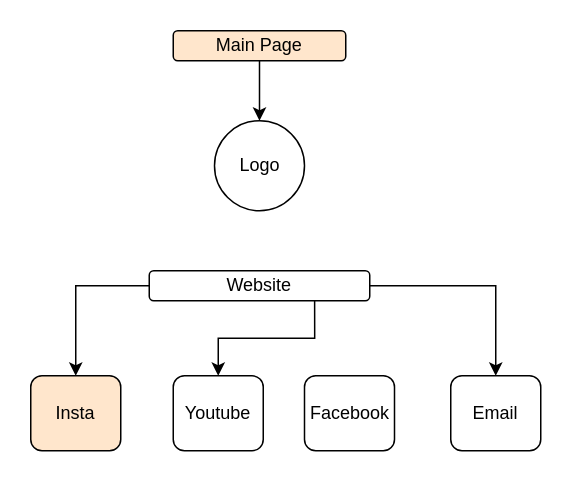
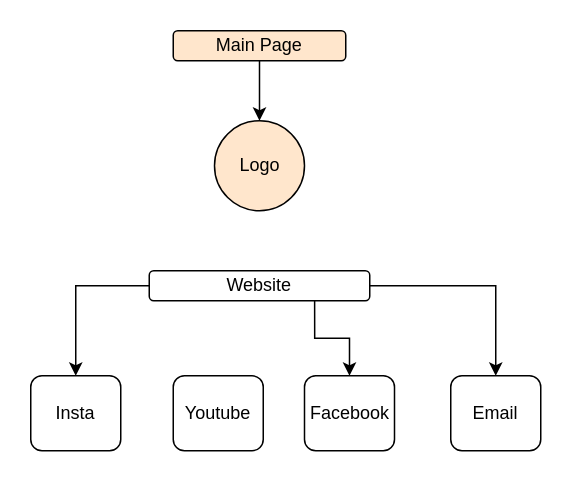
- <mxCell id="4" value="Logo" style="ellipse;whiteSpace=wrap;html=1;aspect=fixed;" vertex="1" parent="1"><mxGeometry x="142.5" y="80" width="60" height="60" as="geometry" /></mxCell>
+ <mxCell id="4" value="Logo" style="ellipse;whiteSpace=wrap;html=1;aspect=fixed;fillColor=#ffe6cc;" vertex="1" parent="1"><mxGeometry x="142.5" y="80" width="60" height="60" as="geometry" /></mxCell>
- <mxCell id="6" style="edgeStyle=orthogonalEdgeStyle;rounded=0;orthogonalLoop=1;jettySize=auto;html=1;exitX=0.75;exitY=1;exitDx=0;exitDy=0;" edge="1" parent="1" source="8" target="10"><mxGeometry relative="1" as="geometry" /></mxCell>
+ <mxCell id="6" style="edgeStyle=orthogonalEdgeStyle;rounded=0;orthogonalLoop=1;jettySize=auto;html=1;exitX=0.75;exitY=1;exitDx=0;exitDy=0;entryX=0.5;entryY=0;entryDx=0;entryDy=0;" edge="1" parent="1" source="8" target="11"><mxGeometry relative="1" as="geometry" /></mxCell>
- <mxCell id="9" value="Insta" style="rounded=1;whiteSpace=wrap;html=1;fillColor=#ffe6cc;" vertex="1" parent="1"><mxGeometry x="20" y="250" width="60" height="50" as="geometry" /></mxCell>
+ <mxCell id="9" value="Insta" style="rounded=1;whiteSpace=wrap;html=1;" vertex="1" parent="1"><mxGeometry x="20" y="250" width="60" height="50" as="geometry" /></mxCell>
